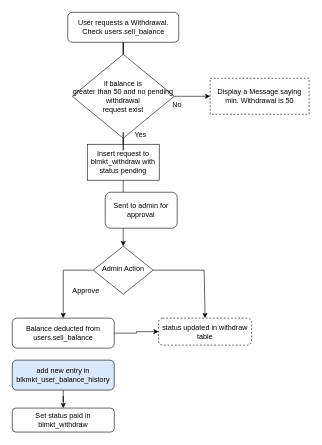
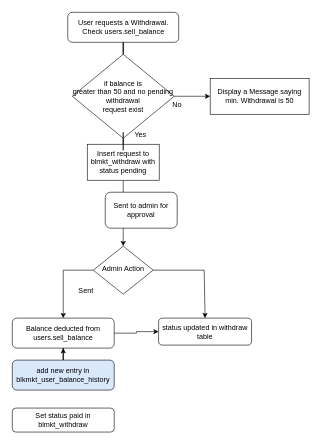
- <mxCell id="18" value="Display a Message saying min. Withdrawal is 50" style="whiteSpace=wrap;html=1;dashed=1;" vertex="1" parent="1"><mxGeometry x="350" y="130" width="165" height="60" as="geometry" /></mxCell>
+ <mxCell id="18" value="Display a Message saying min. Withdrawal is 50" style="whiteSpace=wrap;html=1;" vertex="1" parent="1"><mxGeometry x="350" y="130" width="165" height="60" as="geometry" /></mxCell>
- <mxCell id="8" value="Approve" style="text;html=1;strokeColor=none;fillColor=none;align=center;verticalAlign=middle;whiteSpace=wrap;rounded=0;" parent="1" vertex="1"><mxGeometry x="112.5" y="470" width="60" height="30" as="geometry" /></mxCell>
+ <mxCell id="8" value="Sent" style="text;html=1;strokeColor=none;fillColor=none;align=center;verticalAlign=middle;whiteSpace=wrap;rounded=0;" parent="1" vertex="1"><mxGeometry x="112.5" y="470" width="60" height="30" as="geometry" /></mxCell>
- <mxCell id="9" value="status updated in withdraw table" style="whiteSpace=wrap;html=1;rounded=1;shadow=0;strokeWidth=1;glass=0;dashed=1;" parent="1" vertex="1"><mxGeometry x="264" y="530" width="155" height="45" as="geometry" /></mxCell>
+ <mxCell id="9" value="status updated in withdraw table" style="whiteSpace=wrap;html=1;rounded=1;shadow=0;strokeWidth=1;glass=0;" parent="1" vertex="1"><mxGeometry x="264" y="530" width="155" height="45" as="geometry" /></mxCell>
- <mxCell id="20" value="" style="edgeStyle=orthogonalEdgeStyle;rounded=0;orthogonalLoop=1;jettySize=auto;html=1;" edge="1" parent="1" source="21" target="22"><mxGeometry relative="1" as="geometry" /></mxCell>
+ <mxCell id="20" value="" style="edgeStyle=orthogonalEdgeStyle;rounded=0;orthogonalLoop=1;jettySize=auto;html=1;" edge="1" parent="1" source="21" target="6"><mxGeometry relative="1" as="geometry" /></mxCell>
